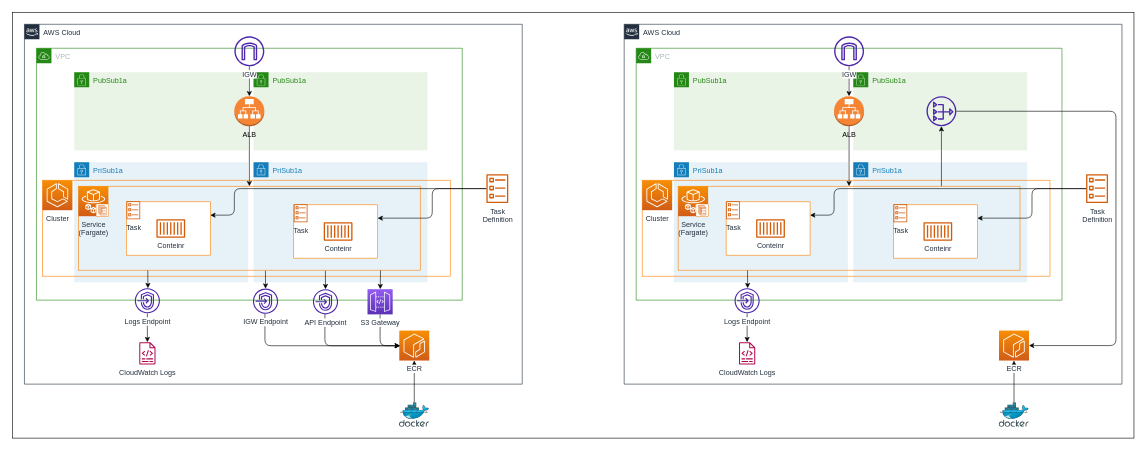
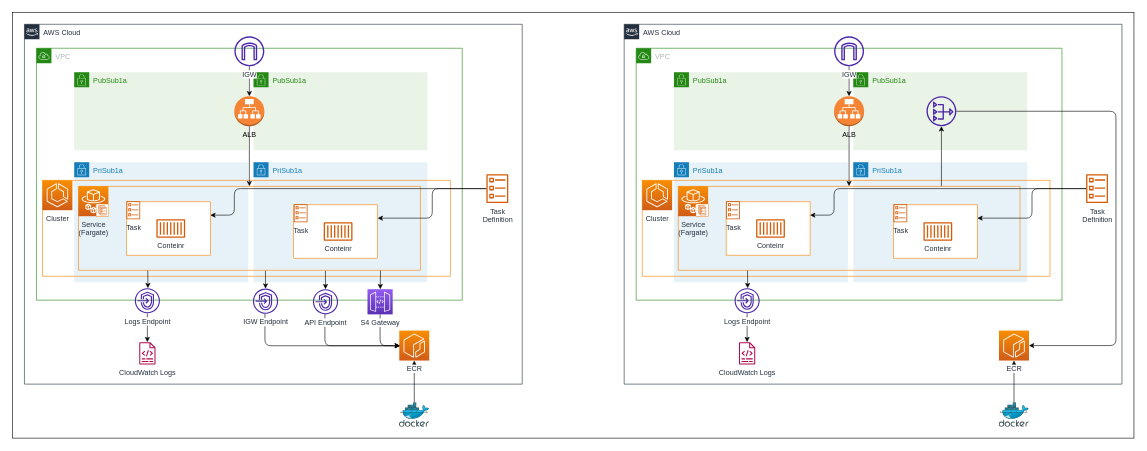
- <mxCell id="18" value="&lt;span style=&quot;background-color: rgb(255, 255, 255);&quot;&gt;S3 Gateway&lt;/span&gt;" style="sketch=0;points=[[0,0,0],[0.25,0,0],[0.5,0,0],[0.75,0,0],[1,0,0],[0,1,0],[0.25,1,0],[0.5,1,0],[0.75,1,0],[1,1,0],[0,0.25,0],[0,0.5,0],[0,0.75,0],[1,0.25,0],[1,0.5,0],[1,0.75,0]];outlineConnect=0;fontColor=#232F3E;gradientColor=#945DF2;gradientDirection=north;fillColor=#5A30B5;strokeColor=#ffffff;dashed=0;verticalLabelPosition=bottom;verticalAlign=top;align=center;html=1;fontSize=12;fontStyle=0;aspect=fixed;shape=mxgraph.aws4.resourceIcon;resIcon=mxgraph.aws4.api_gateway;" parent="1" vertex="1"><mxGeometry x="612" y="481.7" width="42" height="42" as="geometry" /></mxCell>
+ <mxCell id="18" value="&lt;span style=&quot;background-color: rgb(255, 255, 255);&quot;&gt;S4 Gateway&lt;/span&gt;" style="sketch=0;points=[[0,0,0],[0.25,0,0],[0.5,0,0],[0.75,0,0],[1,0,0],[0,1,0],[0.25,1,0],[0.5,1,0],[0.75,1,0],[1,1,0],[0,0.25,0],[0,0.5,0],[0,0.75,0],[1,0.25,0],[1,0.5,0],[1,0.75,0]];outlineConnect=0;fontColor=#232F3E;gradientColor=#945DF2;gradientDirection=north;fillColor=#5A30B5;strokeColor=#ffffff;dashed=0;verticalLabelPosition=bottom;verticalAlign=top;align=center;html=1;fontSize=12;fontStyle=0;aspect=fixed;shape=mxgraph.aws4.resourceIcon;resIcon=mxgraph.aws4.api_gateway;" parent="1" vertex="1"><mxGeometry x="612" y="481.7" width="42" height="42" as="geometry" /></mxCell>
